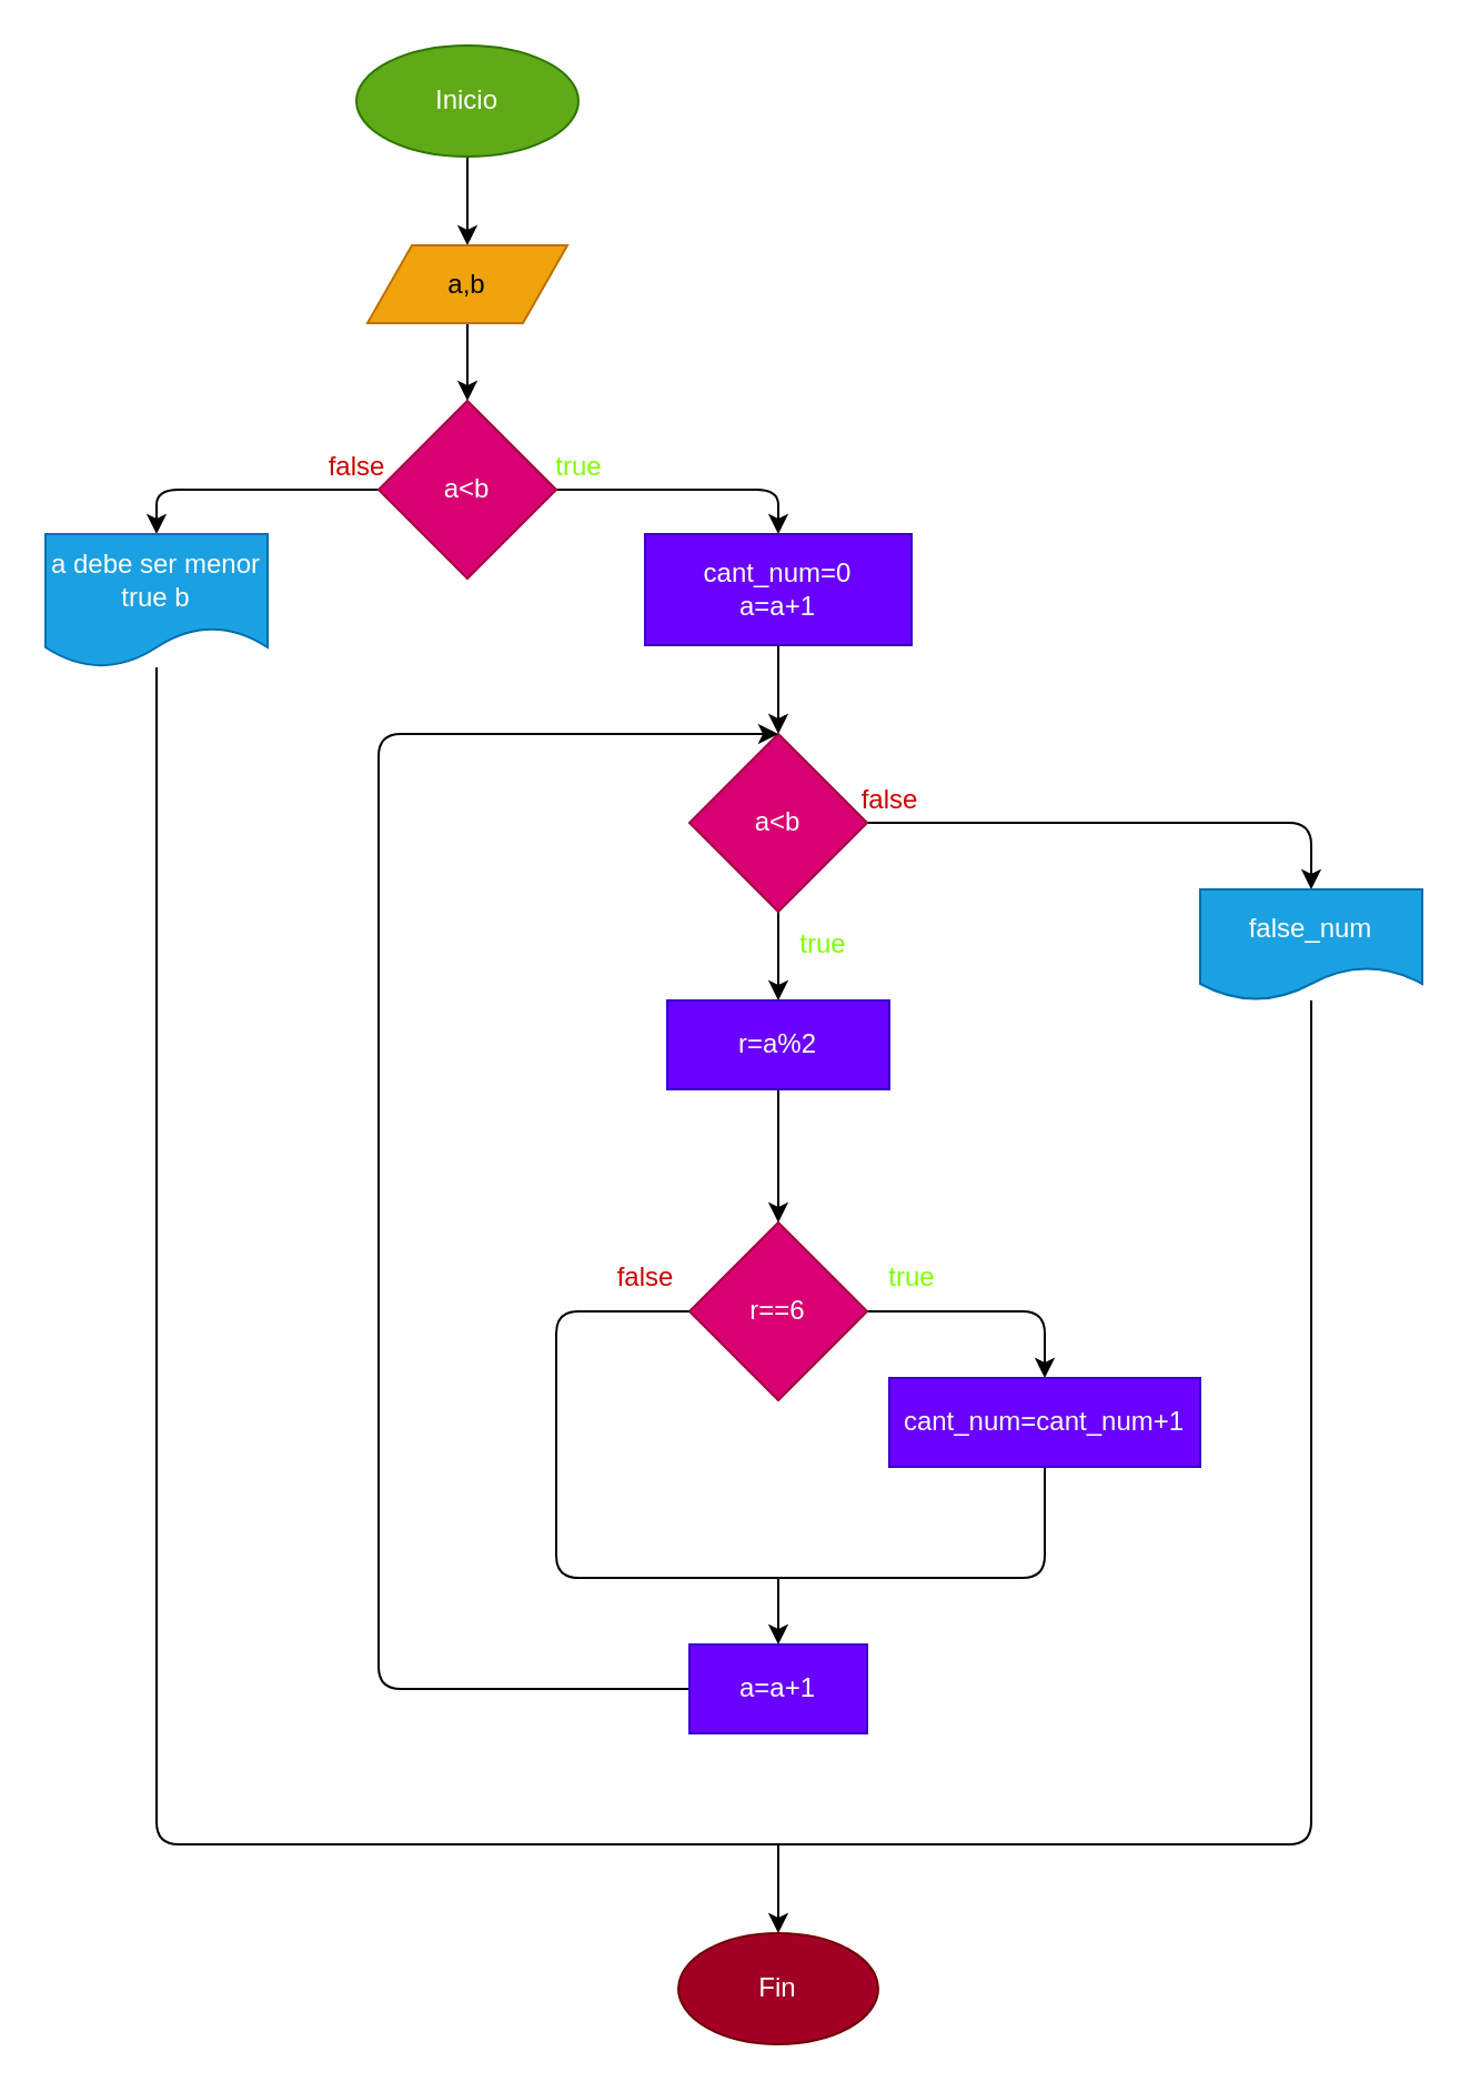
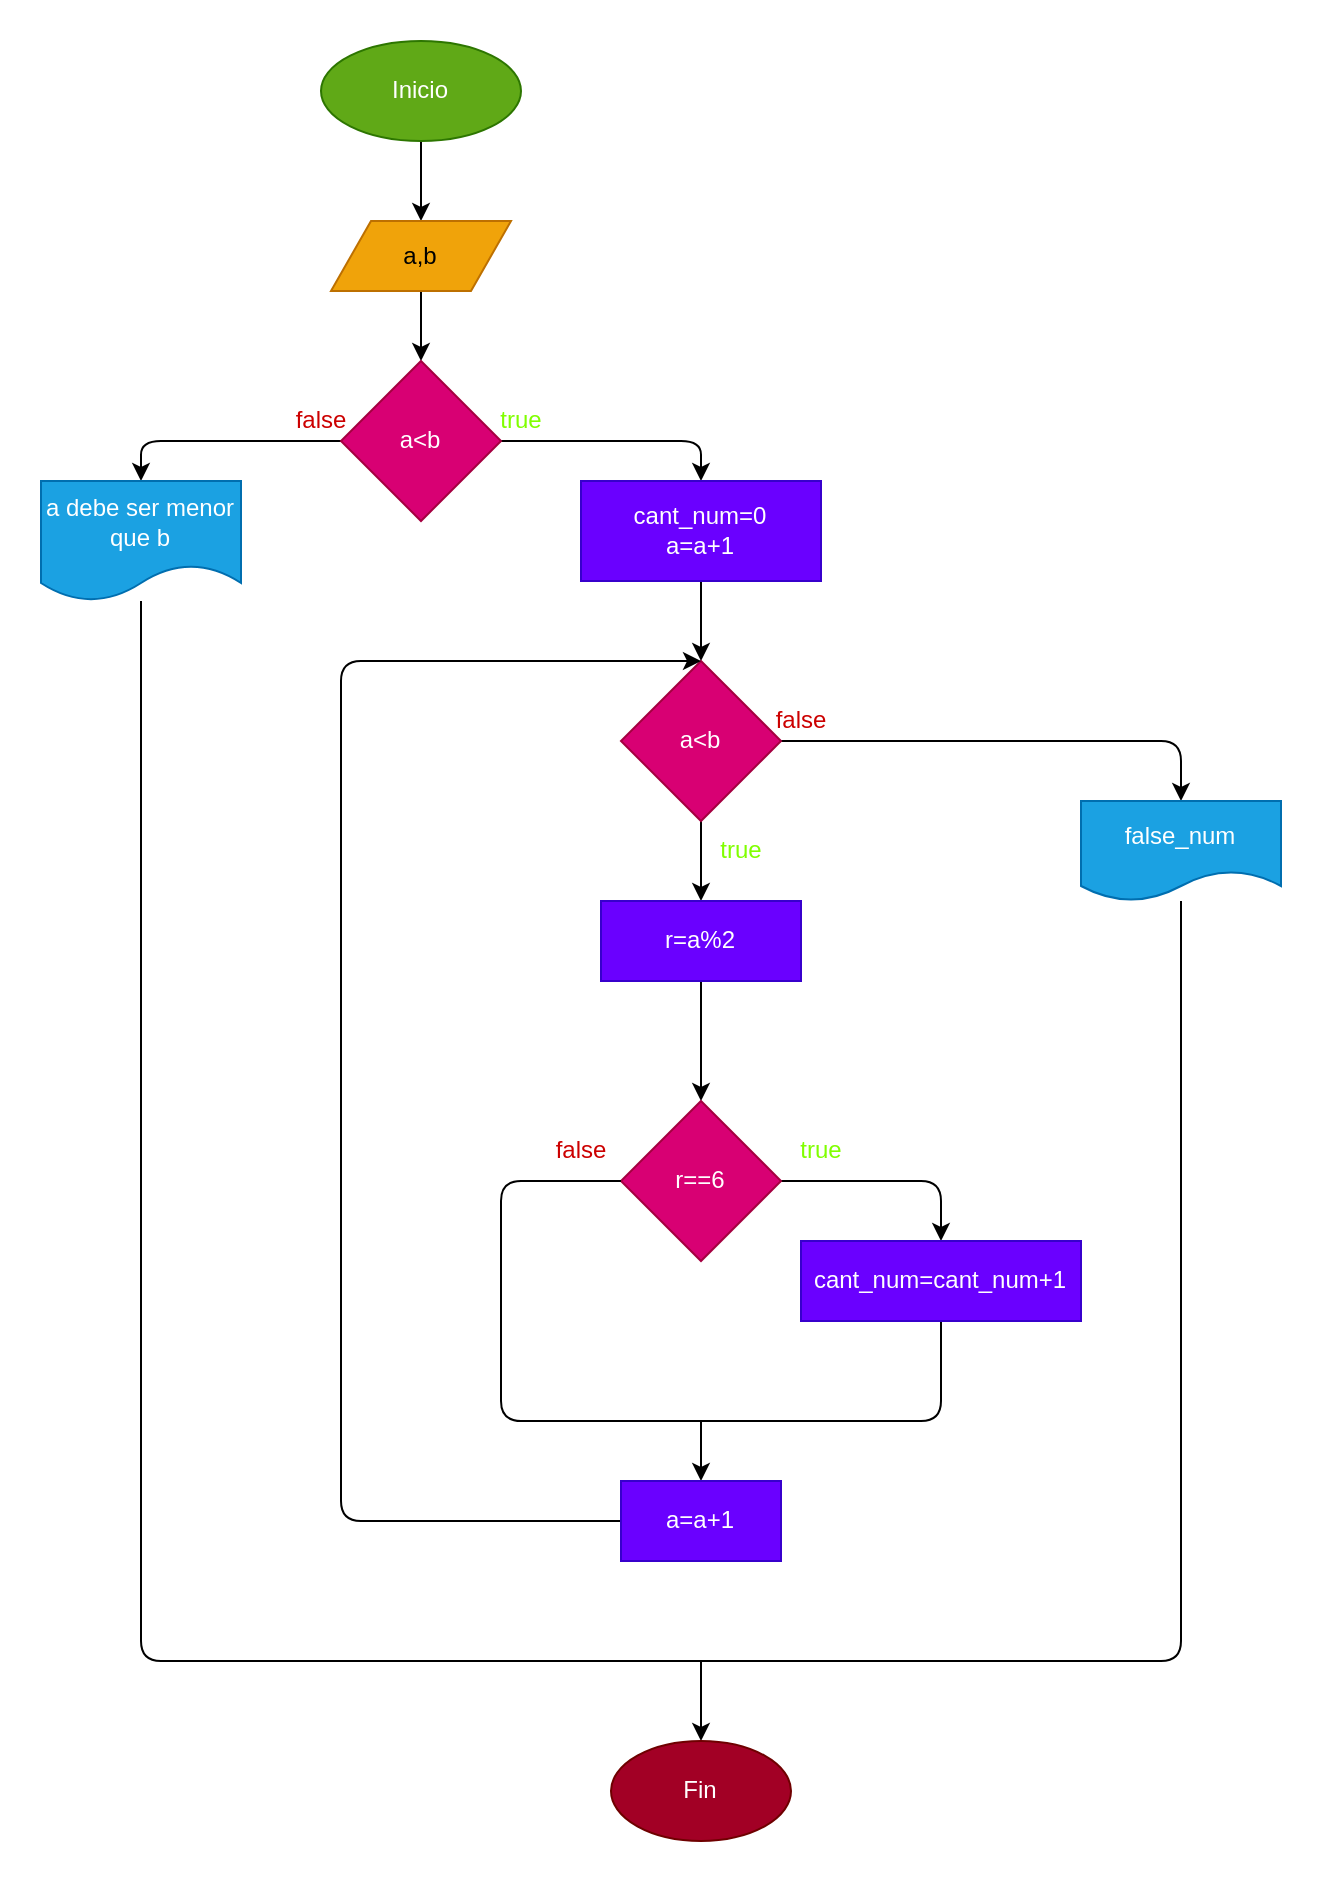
- <mxCell id="10" value="a debe ser menor true b" style="shape=document;whiteSpace=wrap;html=1;boundedLbl=1;fillColor=#1ba1e2;fontColor=#ffffff;strokeColor=#006EAF;" parent="1" vertex="1"><mxGeometry x="20" y="240" width="100" height="60" as="geometry" /></mxCell>
+ <mxCell id="10" value="a debe ser menor que b" style="shape=document;whiteSpace=wrap;html=1;boundedLbl=1;fillColor=#1ba1e2;fontColor=#ffffff;strokeColor=#006EAF;" parent="1" vertex="1"><mxGeometry x="20" y="240" width="100" height="60" as="geometry" /></mxCell>
